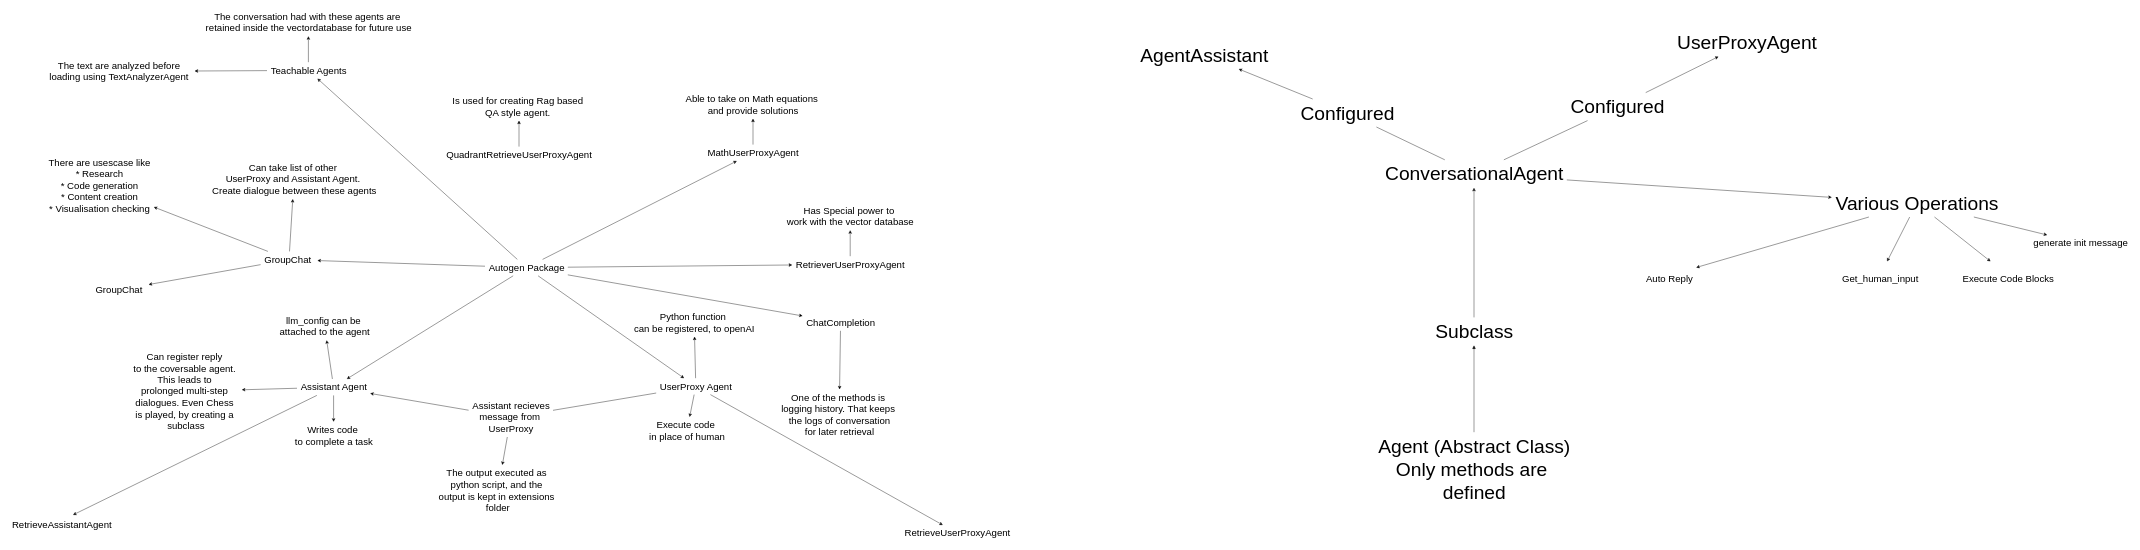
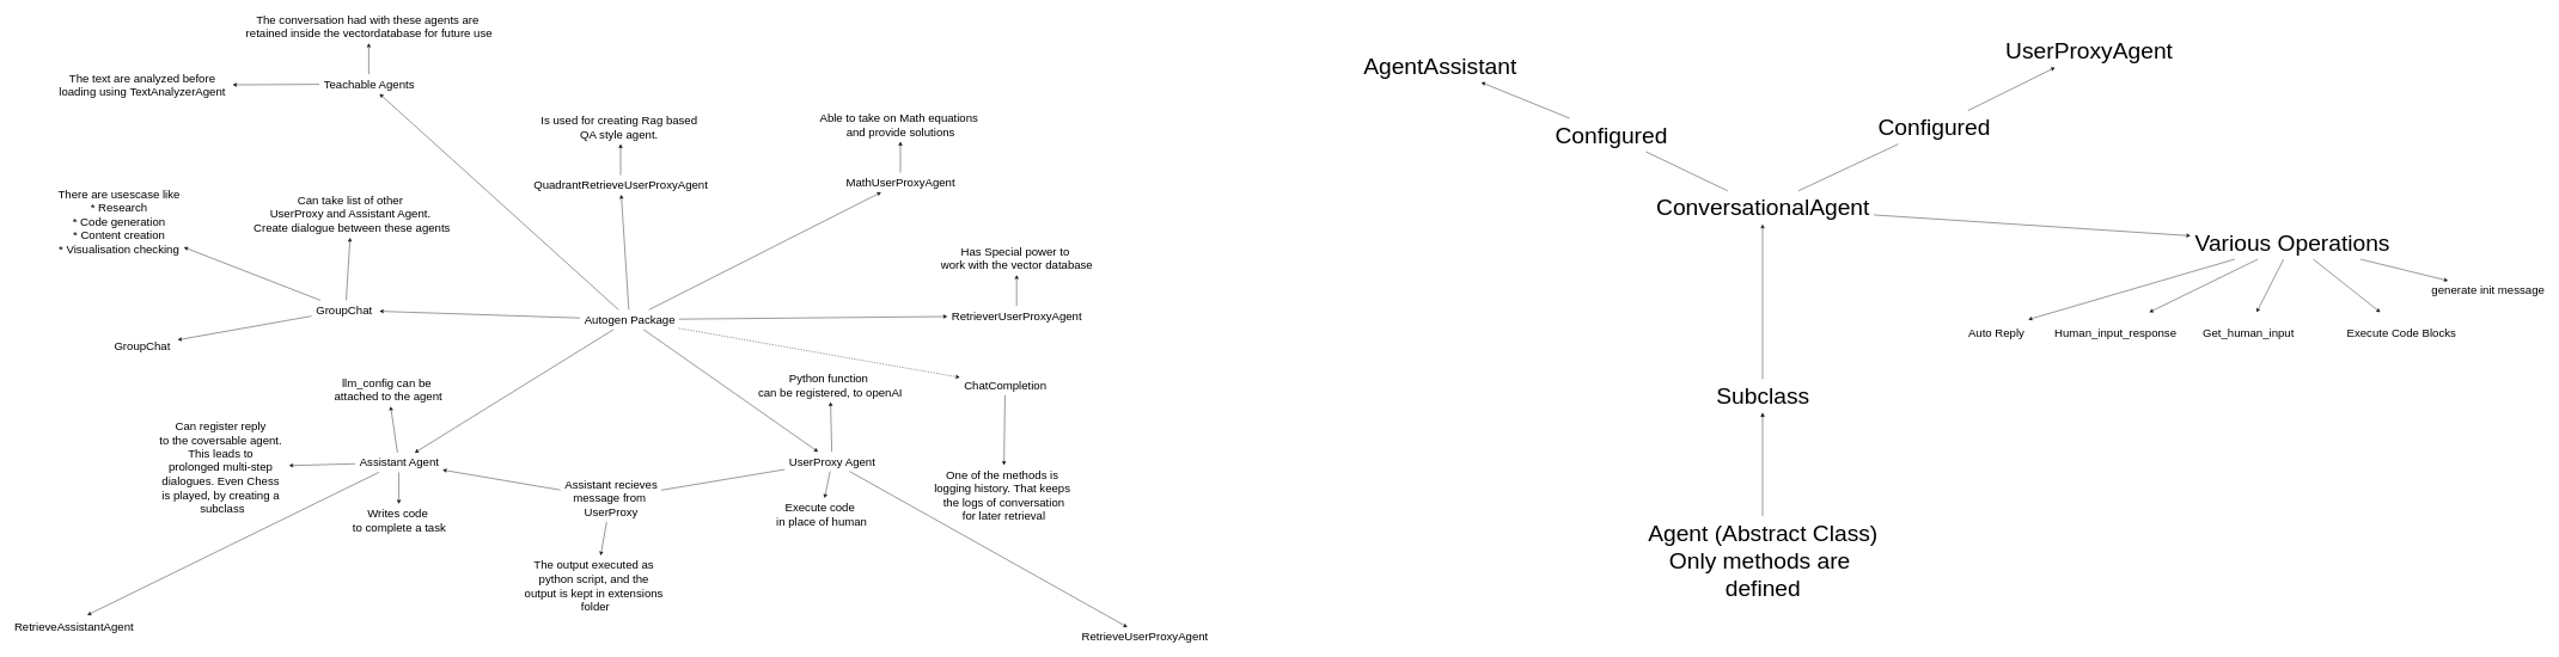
+ <mxCell id="8" value="" style="edgeStyle=none;html=1;" parent="1" source="10" target="47" edge="1"><mxGeometry relative="1" as="geometry" /></mxCell>
+ <mxCell id="71" style="edgeStyle=none;html=1;fontSize=24;" edge="1" parent="1" source="75" target="77"><mxGeometry relative="1" as="geometry" /></mxCell>
+ <mxCell id="77" value="&lt;font style=&quot;font-size: 24px;&quot;&gt;Human_input_response&lt;/font&gt;" style="text;html=1;align=center;verticalAlign=middle;resizable=0;points=[];autosize=1;strokeColor=none;fillColor=none;fontSize=48;" vertex="1" parent="1"><mxGeometry x="4285" y="653" width="273" height="70" as="geometry" /></mxCell>
- <mxCell id="6" value="" style="edgeStyle=none;html=1;fontSize=24;" parent="1" source="10" target="41" edge="1"><mxGeometry relative="1" as="geometry" /></mxCell>
+ <mxCell id="6" value="" style="edgeStyle=none;html=1;fontSize=24;dashed=1;" parent="1" source="10" target="41" edge="1"><mxGeometry relative="1" as="geometry" /></mxCell>
